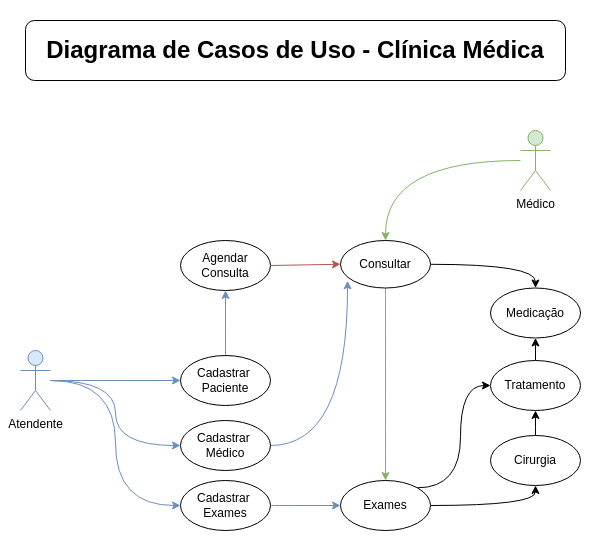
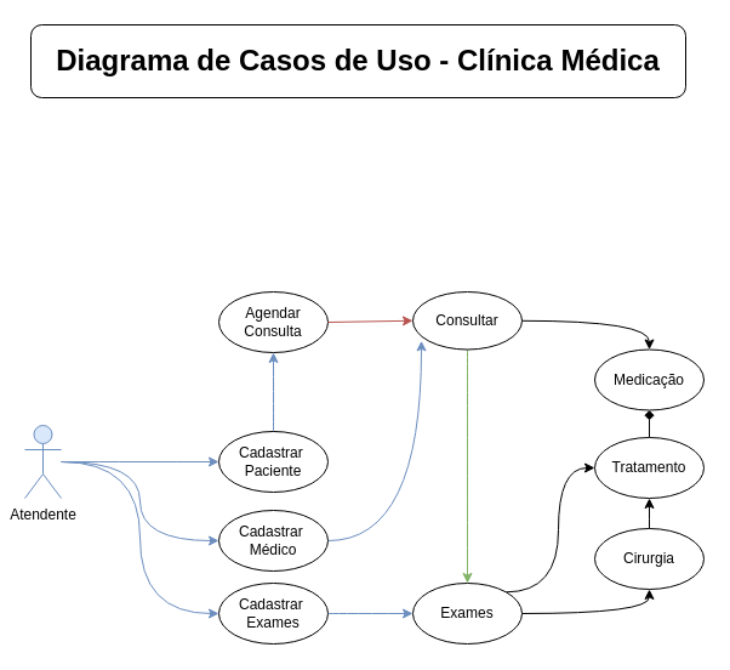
- <mxCell id="16" value="Médico" style="shape=umlActor;verticalLabelPosition=bottom;verticalAlign=top;html=1;outlineConnect=0;fillColor=#d5e8d4;strokeColor=#82b366;" vertex="1" parent="1"><mxGeometry x="520" y="130" width="30" height="60" as="geometry" /></mxCell>
- <mxCell id="15" style="edgeStyle=orthogonalEdgeStyle;curved=1;rounded=0;orthogonalLoop=1;jettySize=auto;html=1;entryX=0.5;entryY=0;entryDx=0;entryDy=0;fillColor=#d5e8d4;strokeColor=#82b366;" edge="1" parent="1" source="16" target="13"><mxGeometry relative="1" as="geometry" /></mxCell>
- <mxCell id="25" style="edgeStyle=orthogonalEdgeStyle;curved=1;rounded=0;orthogonalLoop=1;jettySize=auto;html=1;" edge="1" parent="1" source="26" target="24"><mxGeometry relative="1" as="geometry" /></mxCell>
+ <mxCell id="25" style="edgeStyle=orthogonalEdgeStyle;curved=1;rounded=0;orthogonalLoop=1;jettySize=auto;html=1;endArrow=diamond;" edge="1" parent="1" source="26" target="24"><mxGeometry relative="1" as="geometry" /></mxCell>
